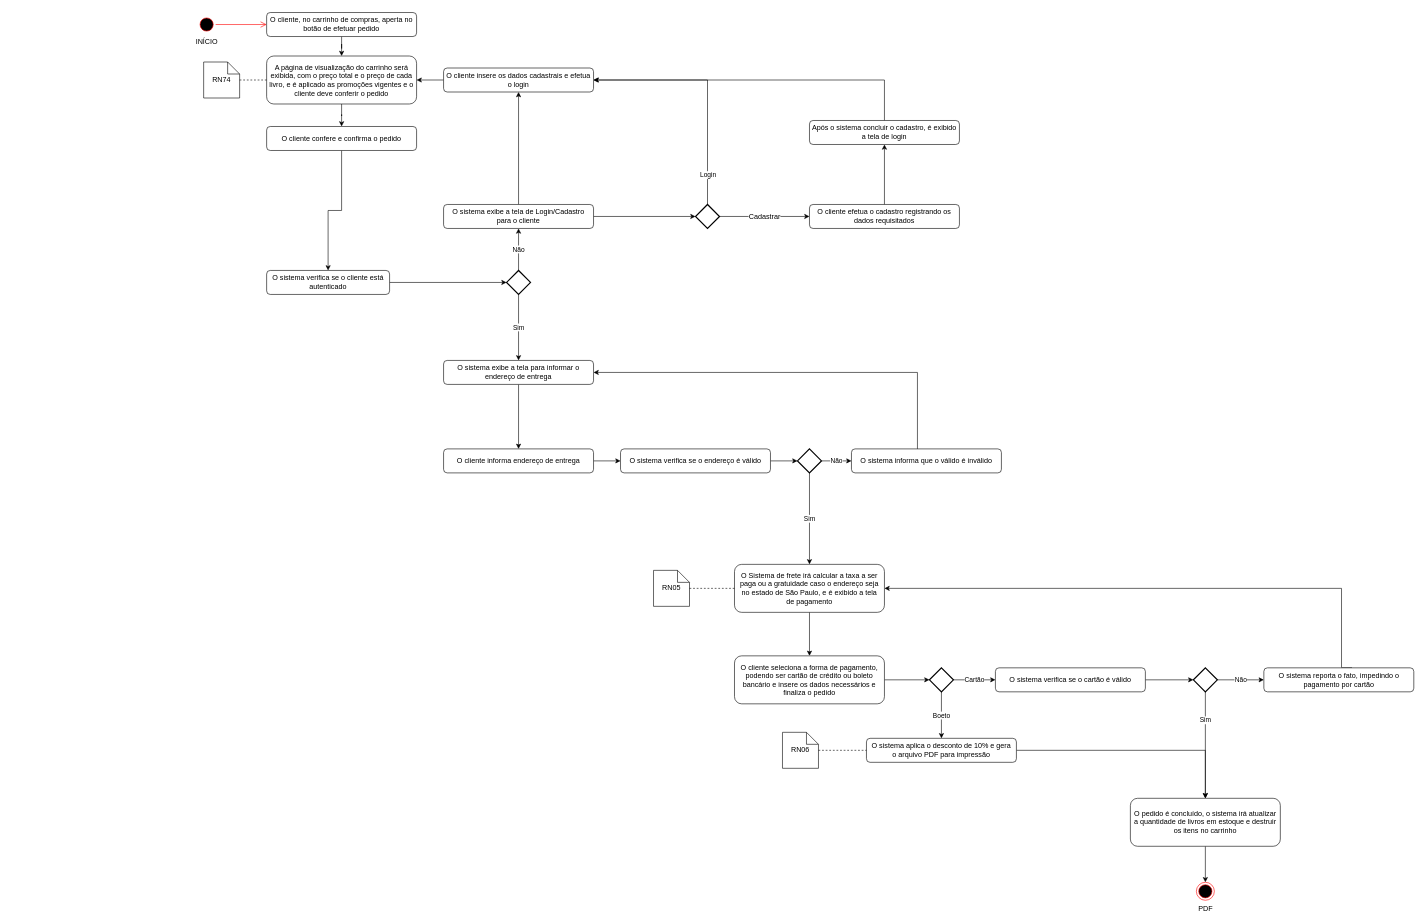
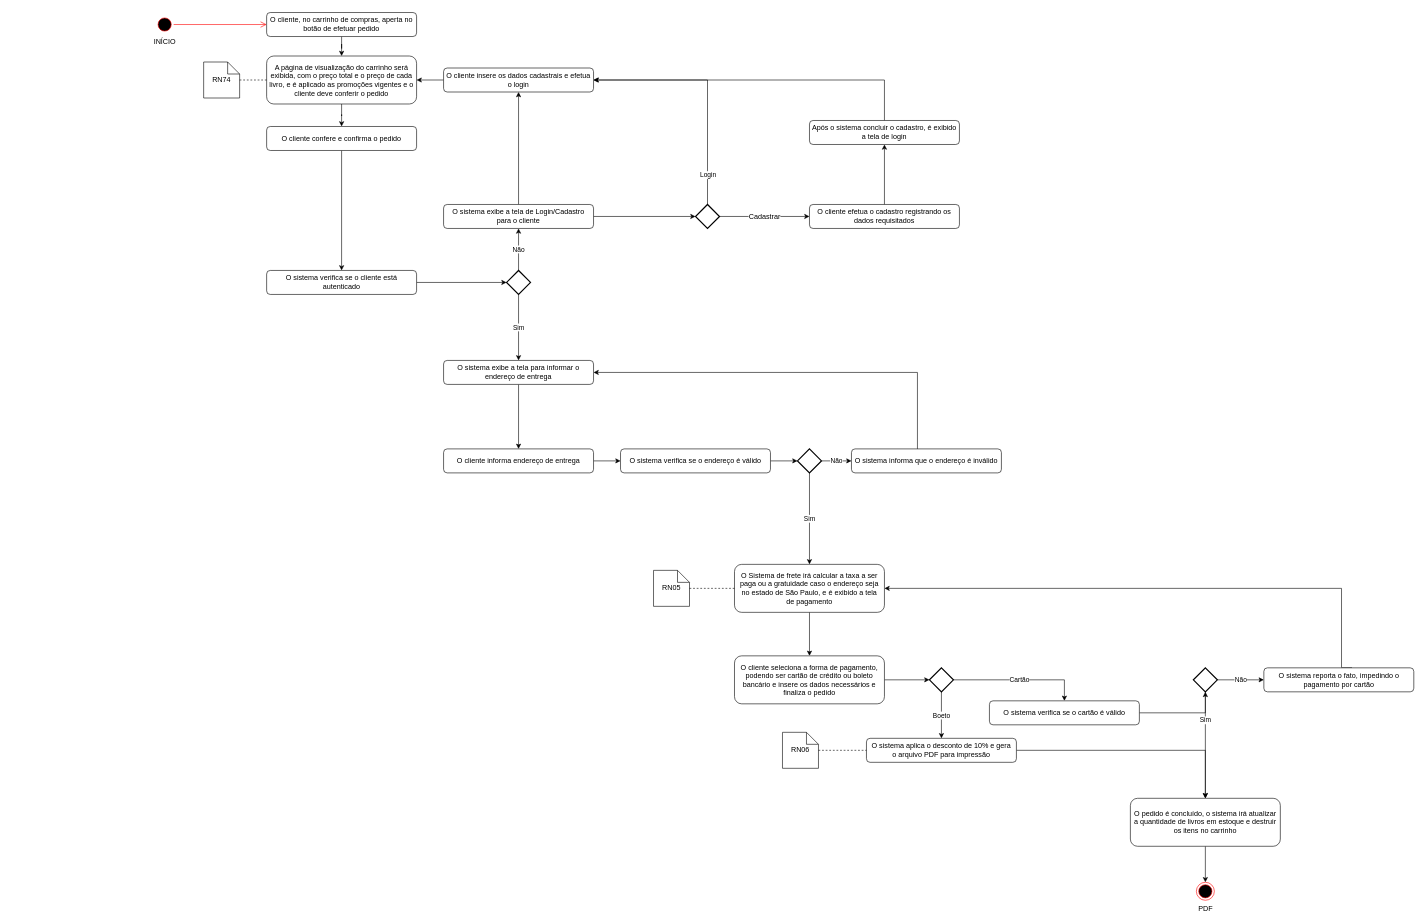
- <mxCell id="4" value="INÍCIO" style="ellipse;html=1;shape=startState;fillColor=#000000;strokeColor=#ff0000;labelPosition=center;verticalLabelPosition=bottom;align=center;verticalAlign=top;" parent="1" vertex="1"><mxGeometry x="329" y="25" width="30" height="30" as="geometry" /></mxCell>
+ <mxCell id="4" value="INÍCIO" style="ellipse;html=1;shape=startState;fillColor=#000000;strokeColor=#ff0000;labelPosition=center;verticalLabelPosition=bottom;align=center;verticalAlign=top;" parent="1" vertex="1"><mxGeometry x="259" y="25" width="30" height="30" as="geometry" /></mxCell>
- <mxCell id="57" value="O sistema verifica se o cliente está autenticado" style="rounded=1;whiteSpace=wrap;html=1;" parent="1" vertex="1"><mxGeometry x="444" y="450" width="205" height="40" as="geometry" /></mxCell>
+ <mxCell id="57" value="O sistema verifica se o cliente está autenticado" style="rounded=1;whiteSpace=wrap;html=1;" parent="1" vertex="1"><mxGeometry x="444" y="450" width="250" height="40" as="geometry" /></mxCell>
- <mxCell id="34" value="O sistema informa que o válido é inválido" style="rounded=1;whiteSpace=wrap;html=1;verticalAlign=middle;align=center;" parent="1" vertex="1"><mxGeometry x="1419" y="747.5" width="250" height="40" as="geometry" /></mxCell>
+ <mxCell id="34" value="O sistema informa que o endereço é inválido" style="rounded=1;whiteSpace=wrap;html=1;verticalAlign=middle;align=center;" parent="1" vertex="1"><mxGeometry x="1419" y="747.5" width="250" height="40" as="geometry" /></mxCell>
- <mxCell id="43" value="O sistema verifica se o cartão é válido" style="rounded=1;whiteSpace=wrap;html=1;verticalAlign=middle;strokeWidth=1;spacing=5;labelBackgroundColor=default;align=center;" parent="1" vertex="1"><mxGeometry x="1659" y="1112.5" width="250" height="40" as="geometry" /></mxCell>
+ <mxCell id="43" value="O sistema verifica se o cartão é válido" style="rounded=1;whiteSpace=wrap;html=1;verticalAlign=middle;strokeWidth=1;spacing=5;labelBackgroundColor=default;align=center;" parent="1" vertex="1"><mxGeometry x="1649" y="1167.5" width="250" height="40" as="geometry" /></mxCell>
